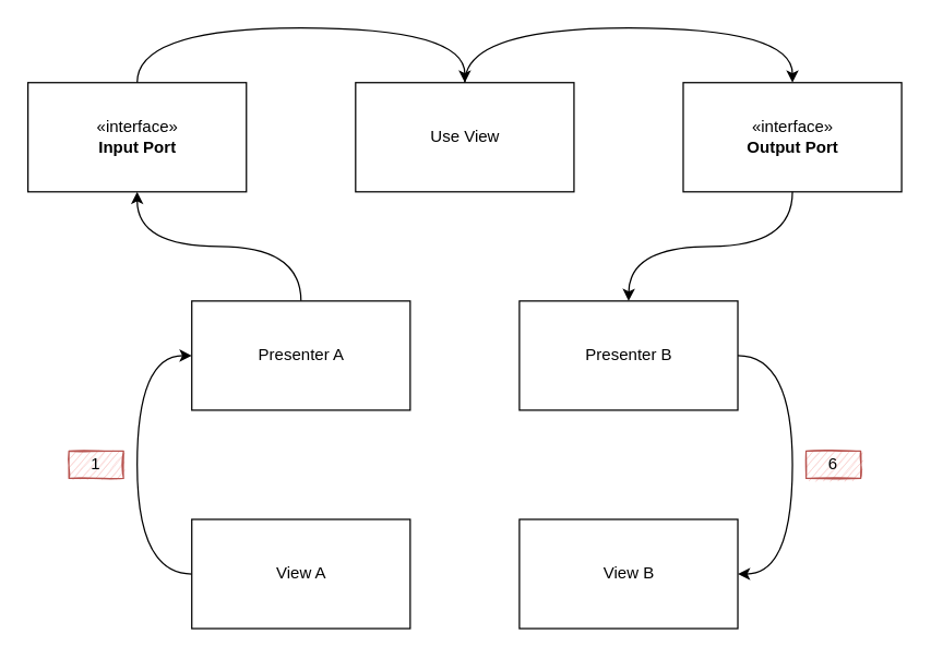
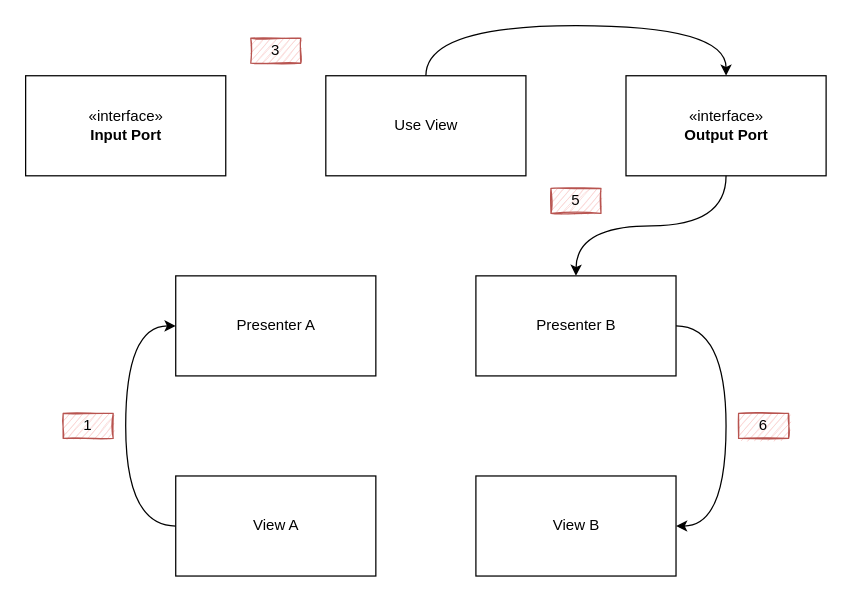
- <mxCell id="9" value="" style="endArrow=classic;html=1;exitX=0.5;exitY=0;exitDx=0;exitDy=0;entryX=0.5;entryY=0;entryDx=0;entryDy=0;edgeStyle=orthogonalEdgeStyle;curved=1;" edge="1" parent="1" source="2" target="3"><mxGeometry width="50" height="50" relative="1" as="geometry"><mxPoint x="450" y="220" as="sourcePoint" /><mxPoint x="500" y="170" as="targetPoint" /><Array as="points"><mxPoint x="100" y="20" /><mxPoint x="340" y="20" /></Array></mxGeometry></mxCell>
+ <mxCell id="6" value="3" style="text;html=1;strokeColor=#b85450;fillColor=#f8cecc;align=center;verticalAlign=middle;whiteSpace=wrap;rounded=0;shadow=0;glass=0;sketch=1;" vertex="1" parent="1"><mxGeometry x="200" y="30" width="40" height="20" as="geometry" /></mxCell>
+ <mxCell id="13" value="5" style="text;html=1;strokeColor=#b85450;fillColor=#f8cecc;align=center;verticalAlign=middle;whiteSpace=wrap;rounded=0;shadow=0;glass=0;sketch=1;" vertex="1" parent="1"><mxGeometry x="440" y="150" width="40" height="20" as="geometry" /></mxCell>
- <mxCell id="8" value="" style="endArrow=classic;html=1;exitX=0.5;exitY=0;exitDx=0;exitDy=0;entryX=0.5;entryY=1;entryDx=0;entryDy=0;edgeStyle=orthogonalEdgeStyle;curved=1;" edge="1" parent="1" source="15" target="2"><mxGeometry width="50" height="50" relative="1" as="geometry"><mxPoint x="220" y="220" as="sourcePoint" /><mxPoint x="100" y="200" as="targetPoint" /></mxGeometry></mxCell>
